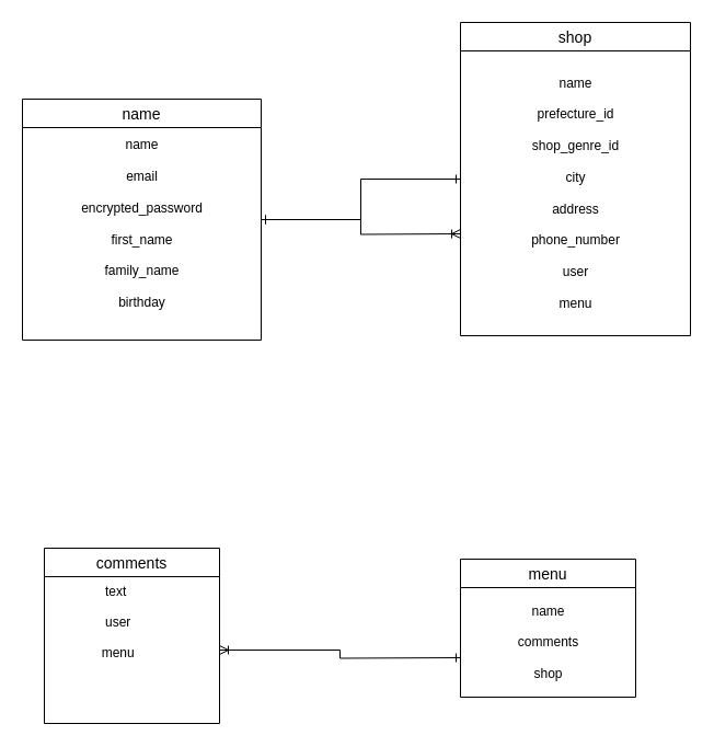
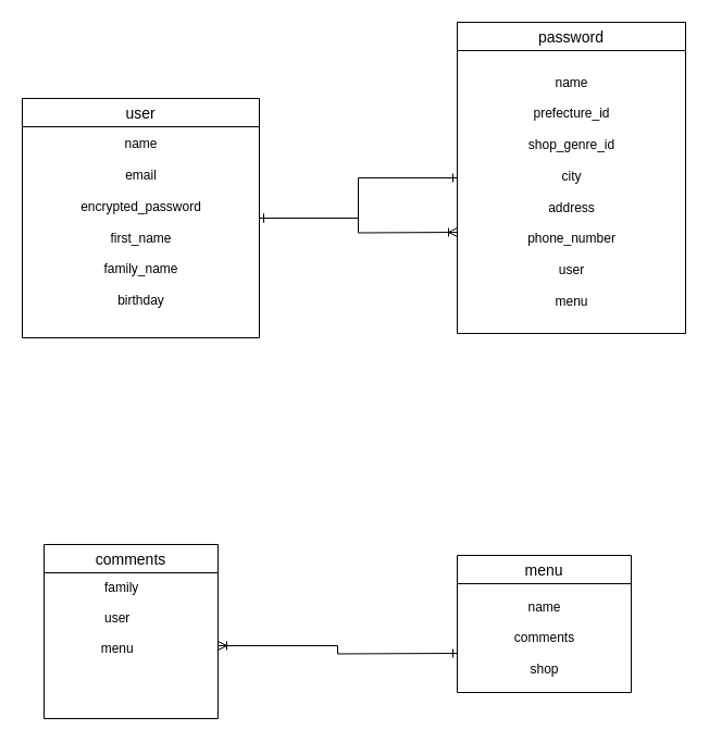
- <mxCell id="5" value="shop" style="swimlane;fontStyle=0;childLayout=stackLayout;horizontal=1;startSize=26;horizontalStack=0;resizeParent=1;resizeParentMax=0;resizeLast=0;collapsible=1;marginBottom=0;align=center;fontSize=14;" parent="1" vertex="1"><mxGeometry x="420" y="20" width="210" height="286" as="geometry" /></mxCell>
+ <mxCell id="5" value="password" style="swimlane;fontStyle=0;childLayout=stackLayout;horizontal=1;startSize=26;horizontalStack=0;resizeParent=1;resizeParentMax=0;resizeLast=0;collapsible=1;marginBottom=0;align=center;fontSize=14;" parent="1" vertex="1"><mxGeometry x="420" y="20" width="210" height="286" as="geometry" /></mxCell>
- <mxCell id="3" value="name" style="swimlane;fontStyle=0;childLayout=stackLayout;horizontal=1;startSize=26;horizontalStack=0;resizeParent=1;resizeParentMax=0;resizeLast=0;collapsible=1;marginBottom=0;align=center;fontSize=14;" parent="1" vertex="1"><mxGeometry x="20" y="90" width="218" height="220" as="geometry" /></mxCell>
+ <mxCell id="3" value="user" style="swimlane;fontStyle=0;childLayout=stackLayout;horizontal=1;startSize=26;horizontalStack=0;resizeParent=1;resizeParentMax=0;resizeLast=0;collapsible=1;marginBottom=0;align=center;fontSize=14;" parent="1" vertex="1"><mxGeometry x="20" y="90" width="218" height="220" as="geometry" /></mxCell>
- <mxCell id="10" value="               text&#10;&#10;               user&#10;&#10;              menu&#10;" style="text;strokeColor=none;fillColor=none;spacingLeft=4;spacingRight=4;overflow=hidden;rotatable=0;points=[[0,0.5],[1,0.5]];portConstraint=eastwest;fontSize=12;" parent="9" vertex="1"><mxGeometry y="26" width="160" height="134" as="geometry" /></mxCell>
+ <mxCell id="10" value="               family&#10;&#10;               user&#10;&#10;              menu&#10;" style="text;strokeColor=none;fillColor=none;spacingLeft=4;spacingRight=4;overflow=hidden;rotatable=0;points=[[0,0.5],[1,0.5]];portConstraint=eastwest;fontSize=12;" parent="9" vertex="1"><mxGeometry y="26" width="160" height="134" as="geometry" /></mxCell>
